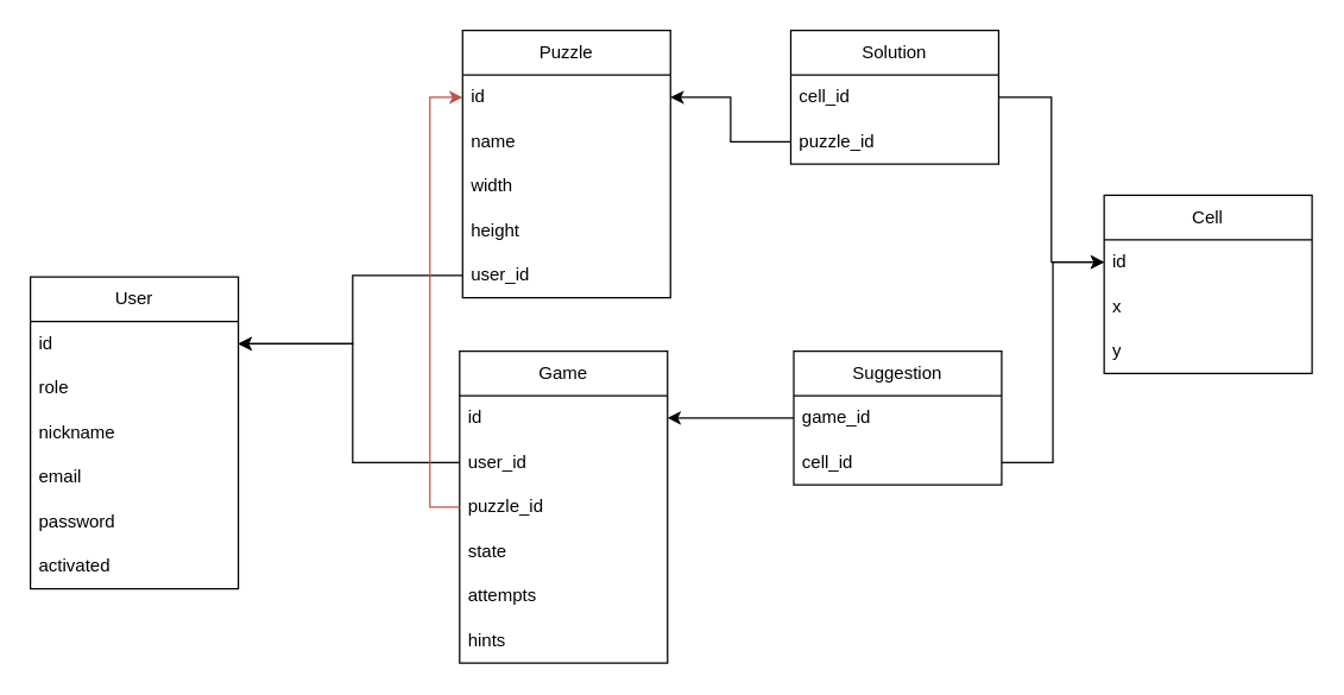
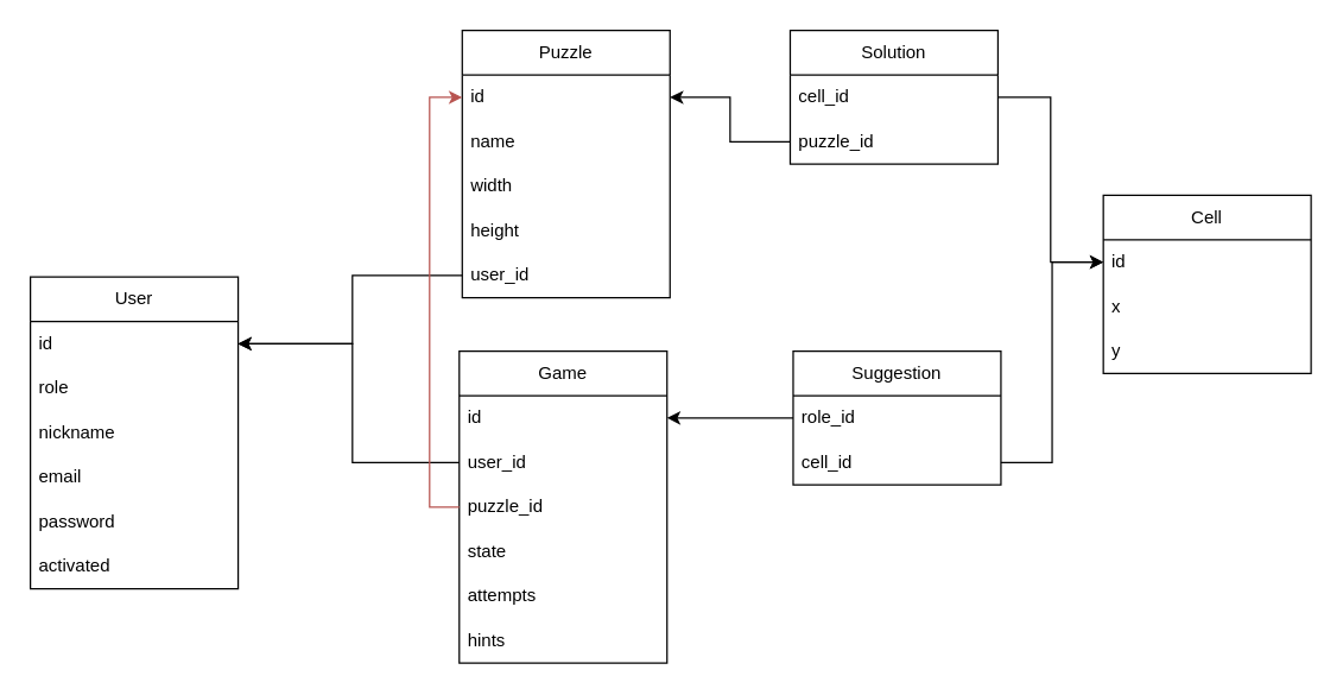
- <mxCell id="27" value="game_id" style="text;strokeColor=none;fillColor=none;align=left;verticalAlign=middle;spacingLeft=4;spacingRight=4;overflow=hidden;points=[[0,0.5],[1,0.5]];portConstraint=eastwest;rotatable=0;whiteSpace=wrap;html=1;" parent="26" vertex="1"><mxGeometry y="30" width="140" height="30" as="geometry" /></mxCell>
+ <mxCell id="27" value="role_id" style="text;strokeColor=none;fillColor=none;align=left;verticalAlign=middle;spacingLeft=4;spacingRight=4;overflow=hidden;points=[[0,0.5],[1,0.5]];portConstraint=eastwest;rotatable=0;whiteSpace=wrap;html=1;" parent="26" vertex="1"><mxGeometry y="30" width="140" height="30" as="geometry" /></mxCell>
